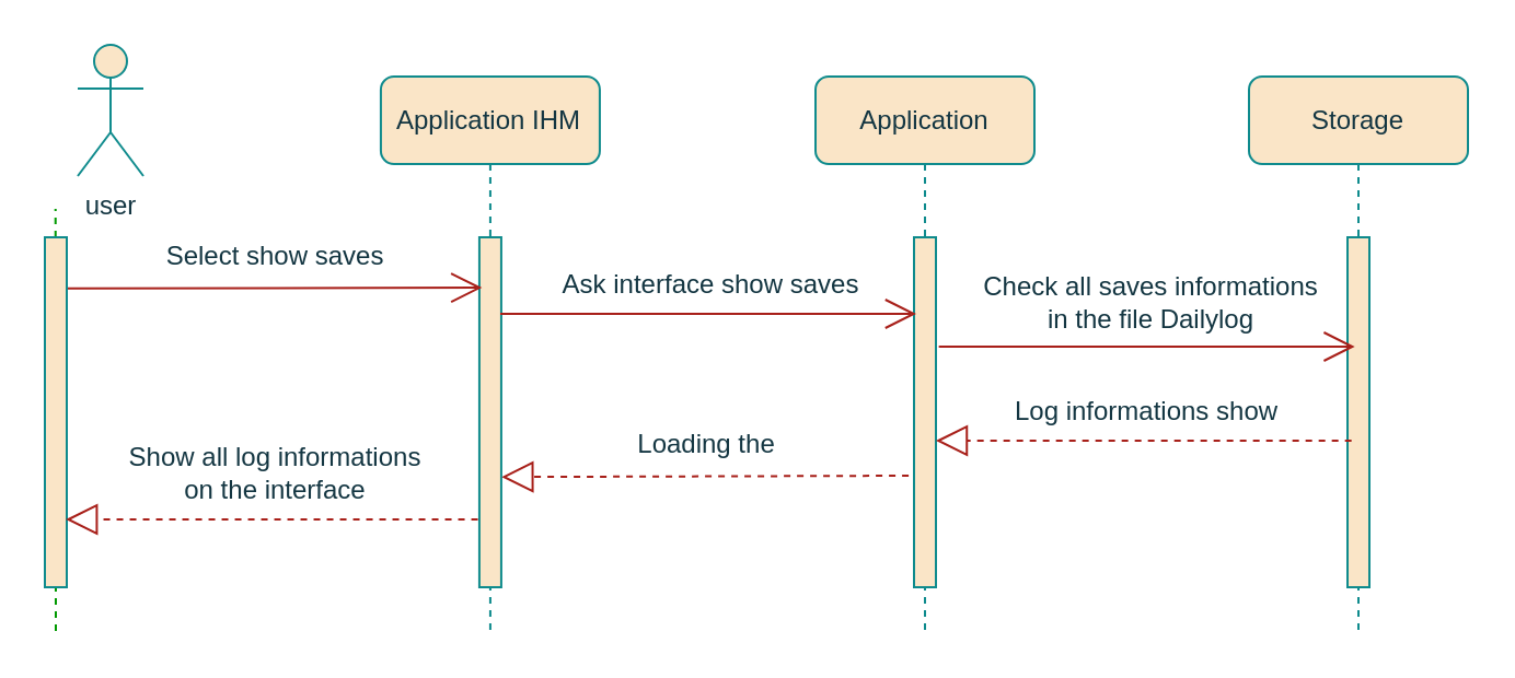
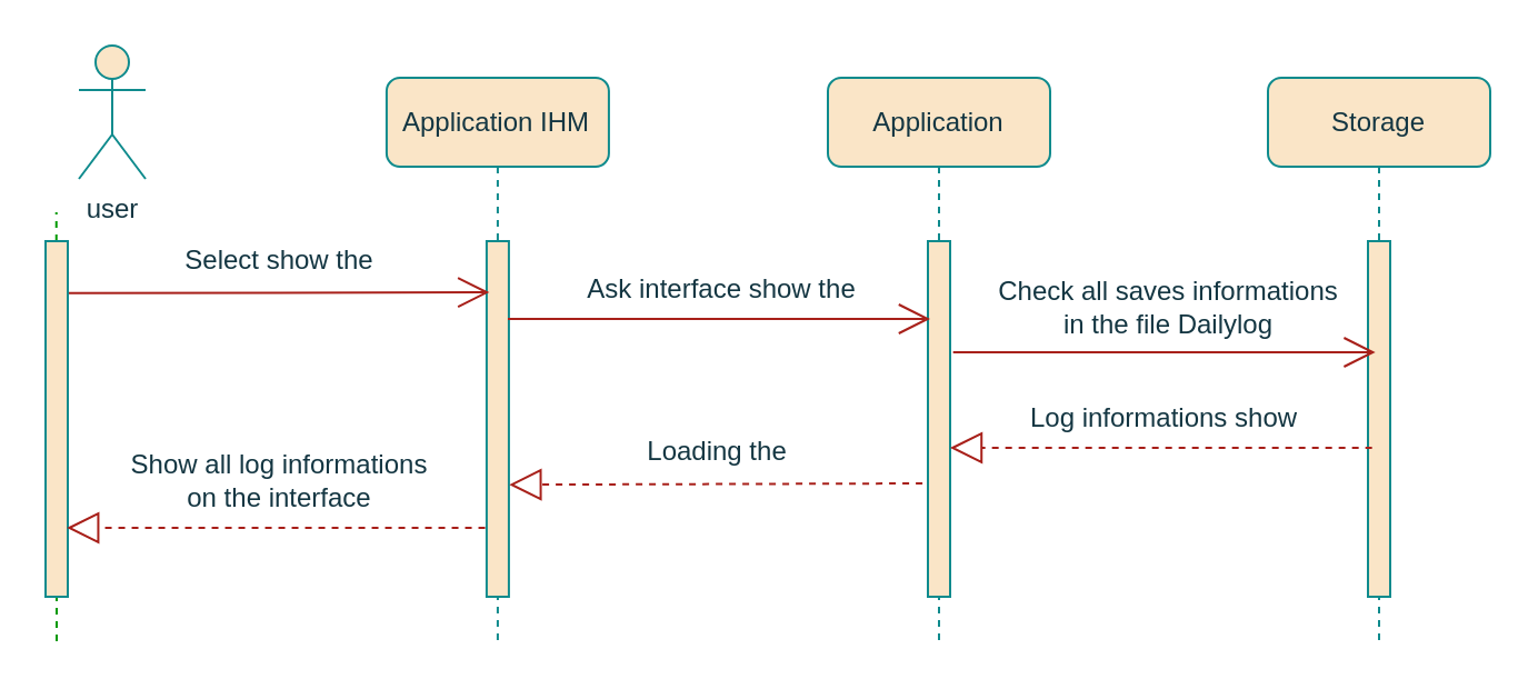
- <mxCell id="11" value="Select show saves" style="text;html=1;align=center;verticalAlign=middle;resizable=0;points=[];autosize=1;strokeColor=none;fillColor=none;rounded=1;fontColor=#143642;" vertex="1" parent="1"><mxGeometry x="65.09" y="102" width="120" height="30" as="geometry" /></mxCell>
+ <mxCell id="11" value="Select show the" style="text;html=1;align=center;verticalAlign=middle;resizable=0;points=[];autosize=1;strokeColor=none;fillColor=none;rounded=1;fontColor=#143642;" vertex="1" parent="1"><mxGeometry x="65.09" y="102" width="120" height="30" as="geometry" /></mxCell>
- <mxCell id="13" value="Ask interface show saves" style="text;html=1;align=center;verticalAlign=middle;resizable=0;points=[];autosize=1;strokeColor=none;fillColor=none;rounded=1;fontColor=#143642;" vertex="1" parent="1"><mxGeometry x="244" y="115" width="160" height="30" as="geometry" /></mxCell>
+ <mxCell id="13" value="Ask interface show the" style="text;html=1;align=center;verticalAlign=middle;resizable=0;points=[];autosize=1;strokeColor=none;fillColor=none;rounded=1;fontColor=#143642;" vertex="1" parent="1"><mxGeometry x="244" y="115" width="160" height="30" as="geometry" /></mxCell>
